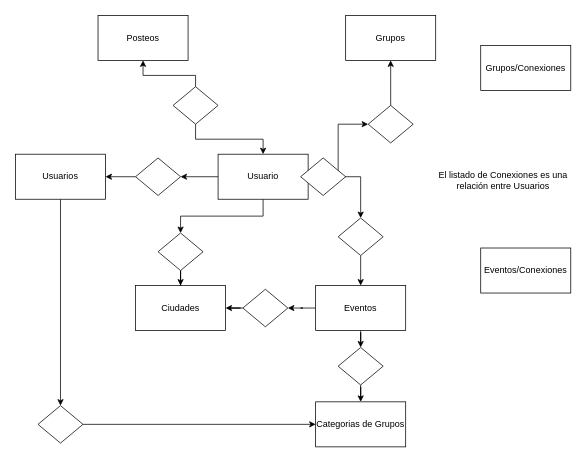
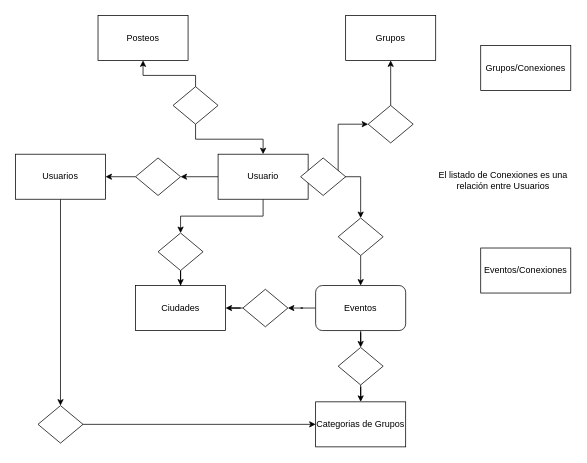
- <mxCell id="10" value="Eventos" style="rounded=0;whiteSpace=wrap;html=1;" vertex="1" parent="1"><mxGeometry x="420" y="380" width="120" height="60" as="geometry" /></mxCell>
+ <mxCell id="10" value="Eventos" style="whiteSpace=wrap;html=1;rounded=1;" vertex="1" parent="1"><mxGeometry x="420" y="380" width="120" height="60" as="geometry" /></mxCell>
